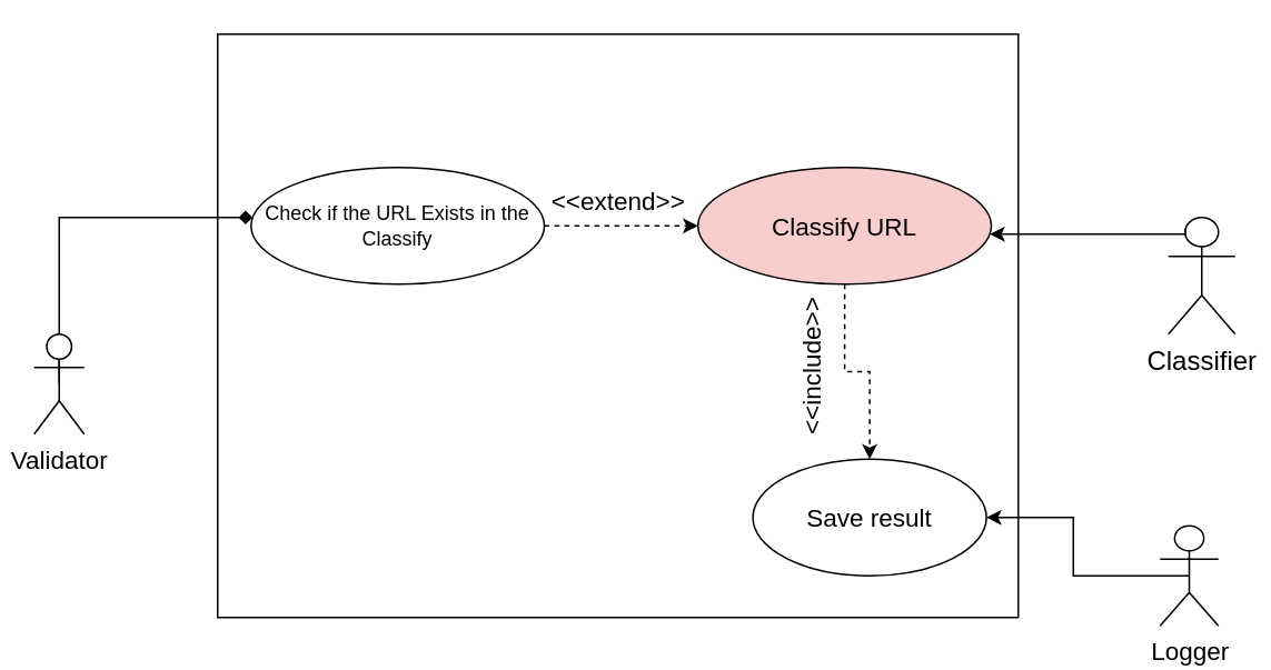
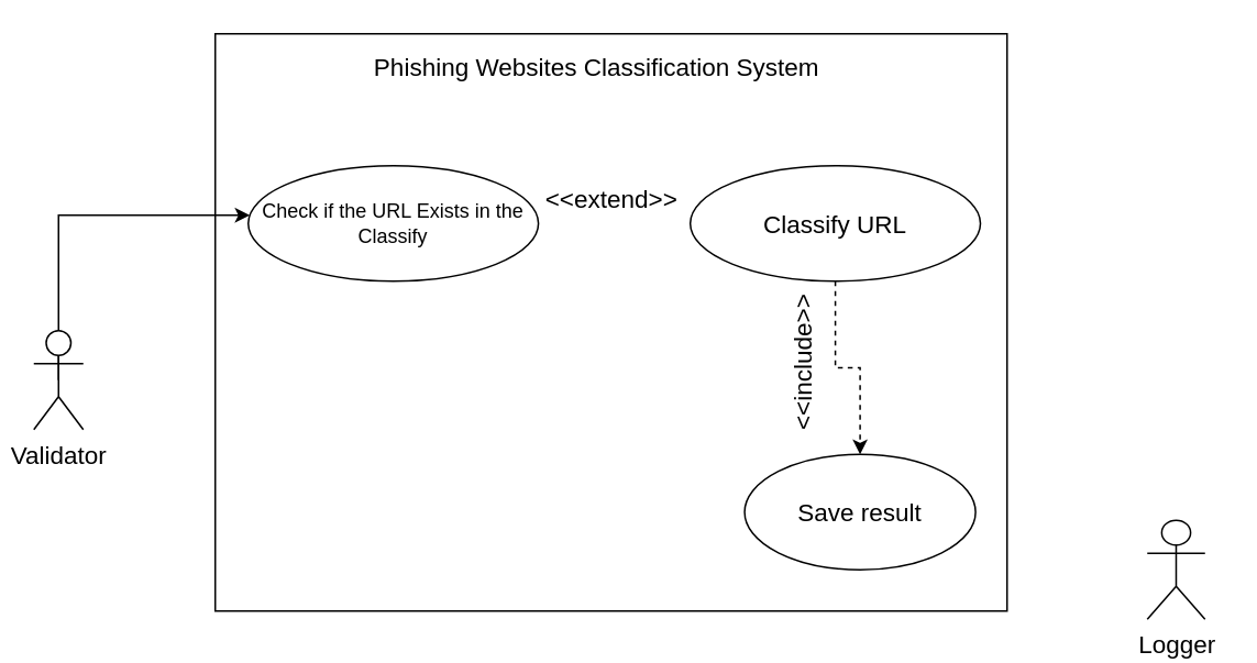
+ <mxCell id="9" value="&lt;font style=&quot;font-size: 15px&quot;&gt;Phishing Websites Classification System&lt;/font&gt;" style="text;html=1;align=center;verticalAlign=middle;resizable=0;points=[];autosize=1;strokeColor=none;fillColor=none;fontSize=12;" vertex="1" parent="1"><mxGeometry x="215.77" y="30" width="290" height="20" as="geometry" /></mxCell>
- <mxCell id="11" style="edgeStyle=orthogonalEdgeStyle;rounded=0;orthogonalLoop=1;jettySize=auto;html=1;exitX=0.5;exitY=0.5;exitDx=0;exitDy=0;exitPerimeter=0;fontSize=15;endArrow=diamond;" edge="1" parent="1" source="12" target="8"><mxGeometry relative="1" as="geometry"><Array as="points"><mxPoint x="35" y="130" /></Array></mxGeometry></mxCell>
+ <mxCell id="11" style="edgeStyle=orthogonalEdgeStyle;rounded=0;orthogonalLoop=1;jettySize=auto;html=1;exitX=0.5;exitY=0.5;exitDx=0;exitDy=0;exitPerimeter=0;fontSize=15;" edge="1" parent="1" source="12" target="8"><mxGeometry relative="1" as="geometry"><Array as="points"><mxPoint x="35" y="130" /></Array></mxGeometry></mxCell>
- <mxCell id="7" style="edgeStyle=orthogonalEdgeStyle;rounded=0;orthogonalLoop=1;jettySize=auto;html=1;exitX=1;exitY=0.5;exitDx=0;exitDy=0;fontSize=15;dashed=1;" edge="1" parent="1" source="8" target="6"><mxGeometry relative="1" as="geometry" /></mxCell>
- <mxCell id="6" value="&lt;font style=&quot;font-size: 15px&quot;&gt;Classify URL&lt;/font&gt;" style="ellipse;whiteSpace=wrap;html=1;fontSize=16;fillColor=#f8cecc;" parent="1" vertex="1"><mxGeometry x="417.952" y="100" width="175.897" height="70" as="geometry" /></mxCell>
+ <mxCell id="6" value="&lt;font style=&quot;font-size: 15px&quot;&gt;Classify URL&lt;/font&gt;" style="ellipse;whiteSpace=wrap;html=1;fontSize=16;" parent="1" vertex="1"><mxGeometry x="417.952" y="100" width="175.897" height="70" as="geometry" /></mxCell>
- <mxCell id="3" style="edgeStyle=orthogonalEdgeStyle;rounded=0;orthogonalLoop=1;jettySize=auto;html=1;exitX=0.25;exitY=0.1;exitDx=0;exitDy=0;exitPerimeter=0;" parent="1" source="2" target="6" edge="1"><mxGeometry relative="1" as="geometry"><mxPoint x="680" y="150" as="sourcePoint" /><Array as="points"><mxPoint x="710" y="140" /></Array></mxGeometry></mxCell>
- <mxCell id="2" value="Classifier" style="shape=umlActor;verticalLabelPosition=bottom;verticalAlign=top;html=1;outlineConnect=0;fontSize=16;" parent="1" vertex="1"><mxGeometry x="700" y="130" width="40" height="70" as="geometry" /></mxCell>
- <mxCell id="15" style="edgeStyle=orthogonalEdgeStyle;rounded=0;orthogonalLoop=1;jettySize=auto;html=1;exitX=0.5;exitY=0.5;exitDx=0;exitDy=0;exitPerimeter=0;fontSize=15;" edge="1" parent="1" source="16" target="10"><mxGeometry relative="1" as="geometry" /></mxCell>
